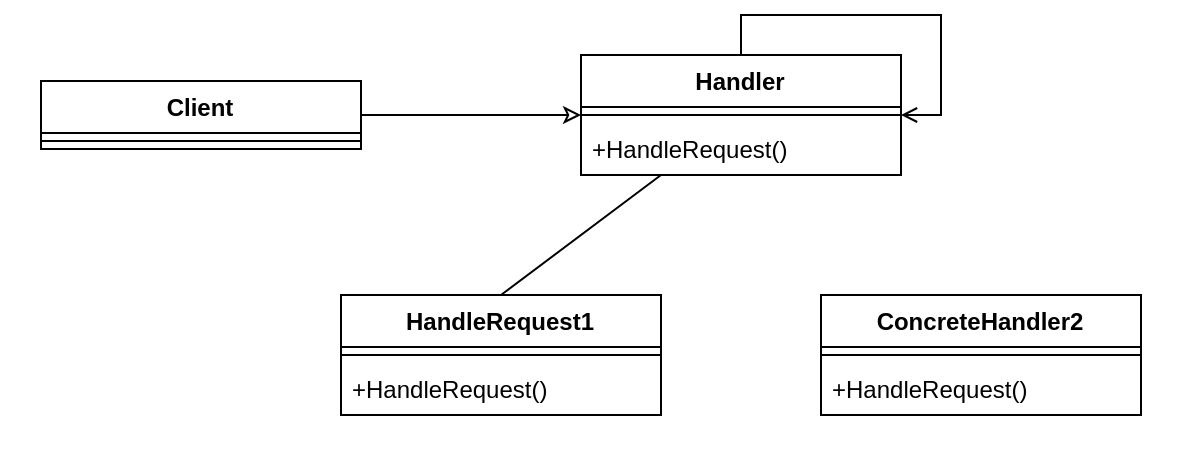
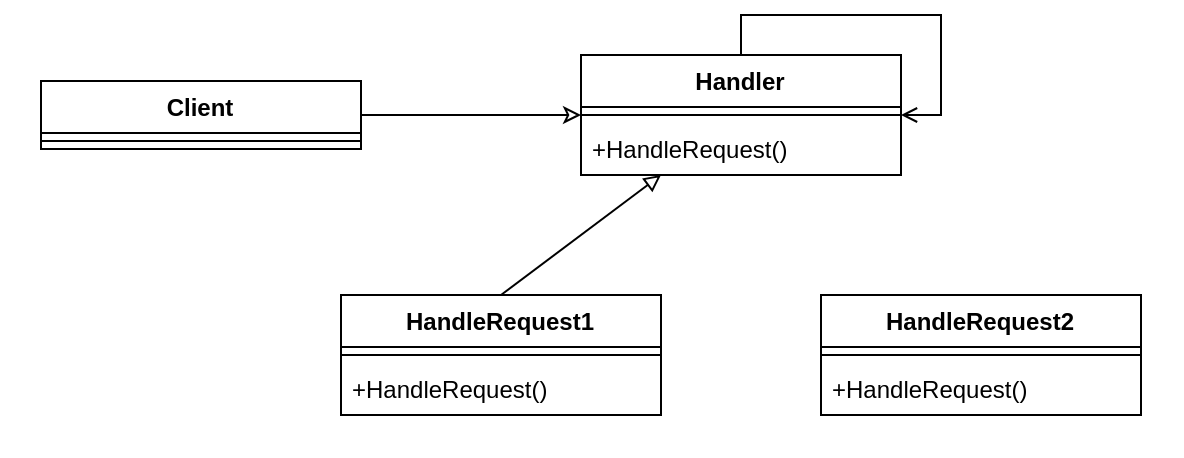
- <mxCell id="5" style="edgeStyle=none;rounded=0;orthogonalLoop=1;jettySize=auto;html=1;exitX=0.5;exitY=0;exitDx=0;exitDy=0;endArrow=none;endFill=0;" edge="1" parent="1" source="6" target="2"><mxGeometry relative="1" as="geometry" /></mxCell>
+ <mxCell id="5" style="edgeStyle=none;rounded=0;orthogonalLoop=1;jettySize=auto;html=1;exitX=0.5;exitY=0;exitDx=0;exitDy=0;endArrow=block;endFill=0;" edge="1" parent="1" source="6" target="2"><mxGeometry relative="1" as="geometry" /></mxCell>
- <mxCell id="9" value="ConcreteHandler2" style="swimlane;fontStyle=1;align=center;verticalAlign=top;childLayout=stackLayout;horizontal=1;startSize=26;horizontalStack=0;resizeParent=1;resizeParentMax=0;resizeLast=0;collapsible=1;marginBottom=0;whiteSpace=wrap;html=1;" vertex="1" parent="1"><mxGeometry x="410" y="140" width="160" height="60" as="geometry" /></mxCell>
+ <mxCell id="9" value="HandleRequest2" style="swimlane;fontStyle=1;align=center;verticalAlign=top;childLayout=stackLayout;horizontal=1;startSize=26;horizontalStack=0;resizeParent=1;resizeParentMax=0;resizeLast=0;collapsible=1;marginBottom=0;whiteSpace=wrap;html=1;" vertex="1" parent="1"><mxGeometry x="410" y="140" width="160" height="60" as="geometry" /></mxCell>
